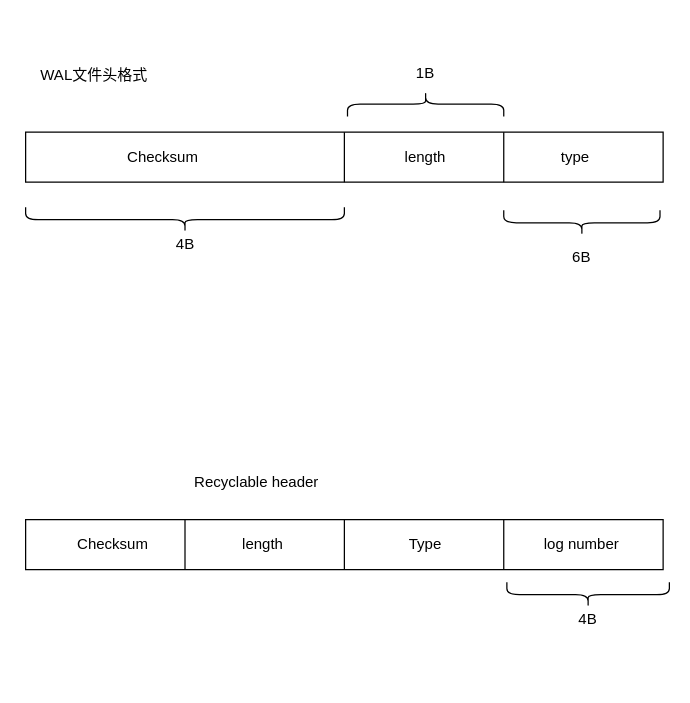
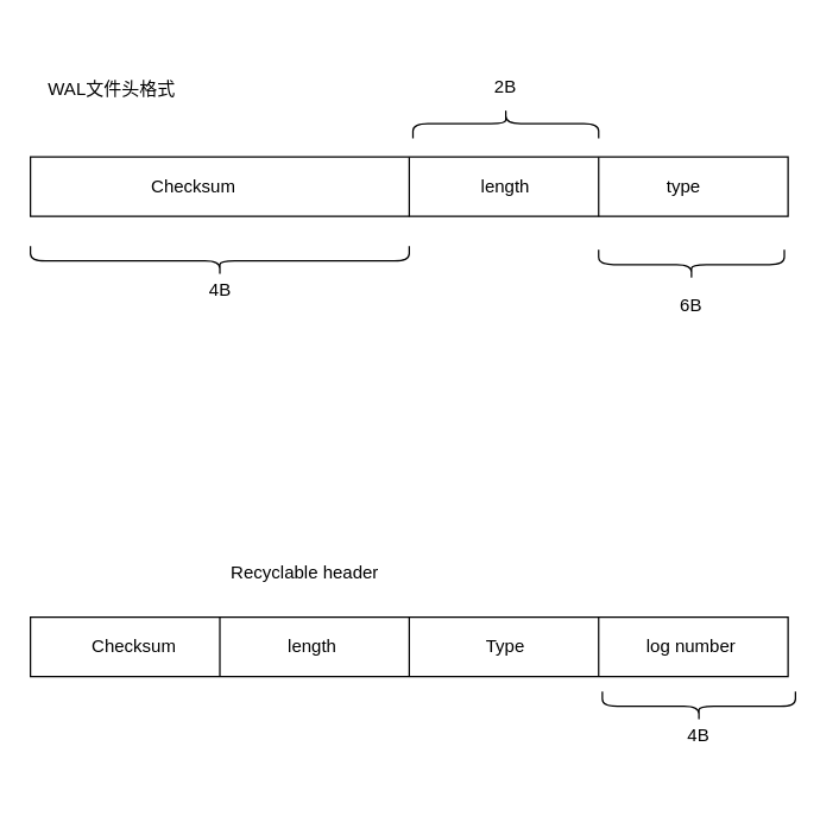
- <mxCell id="23" value="1B" style="text;html=1;strokeColor=none;fillColor=none;align=center;verticalAlign=middle;whiteSpace=wrap;rounded=0;" vertex="1" parent="1"><mxGeometry x="320" y="48" width="40" height="20" as="geometry" /></mxCell>
+ <mxCell id="23" value="2B" style="text;html=1;strokeColor=none;fillColor=none;align=center;verticalAlign=middle;whiteSpace=wrap;rounded=0;" vertex="1" parent="1"><mxGeometry x="320" y="48" width="40" height="20" as="geometry" /></mxCell>
